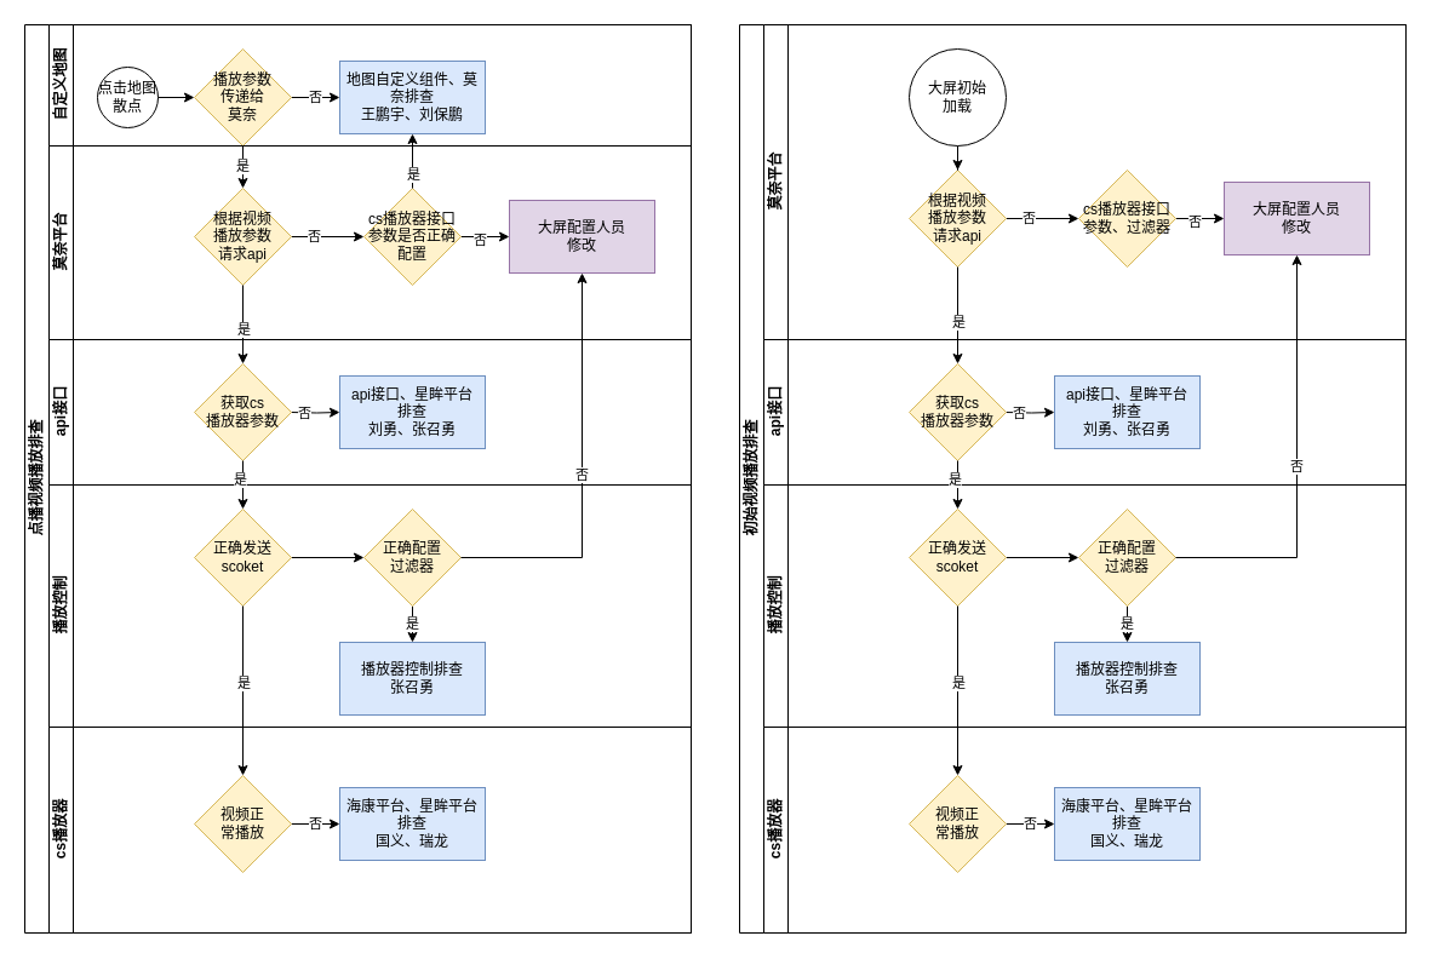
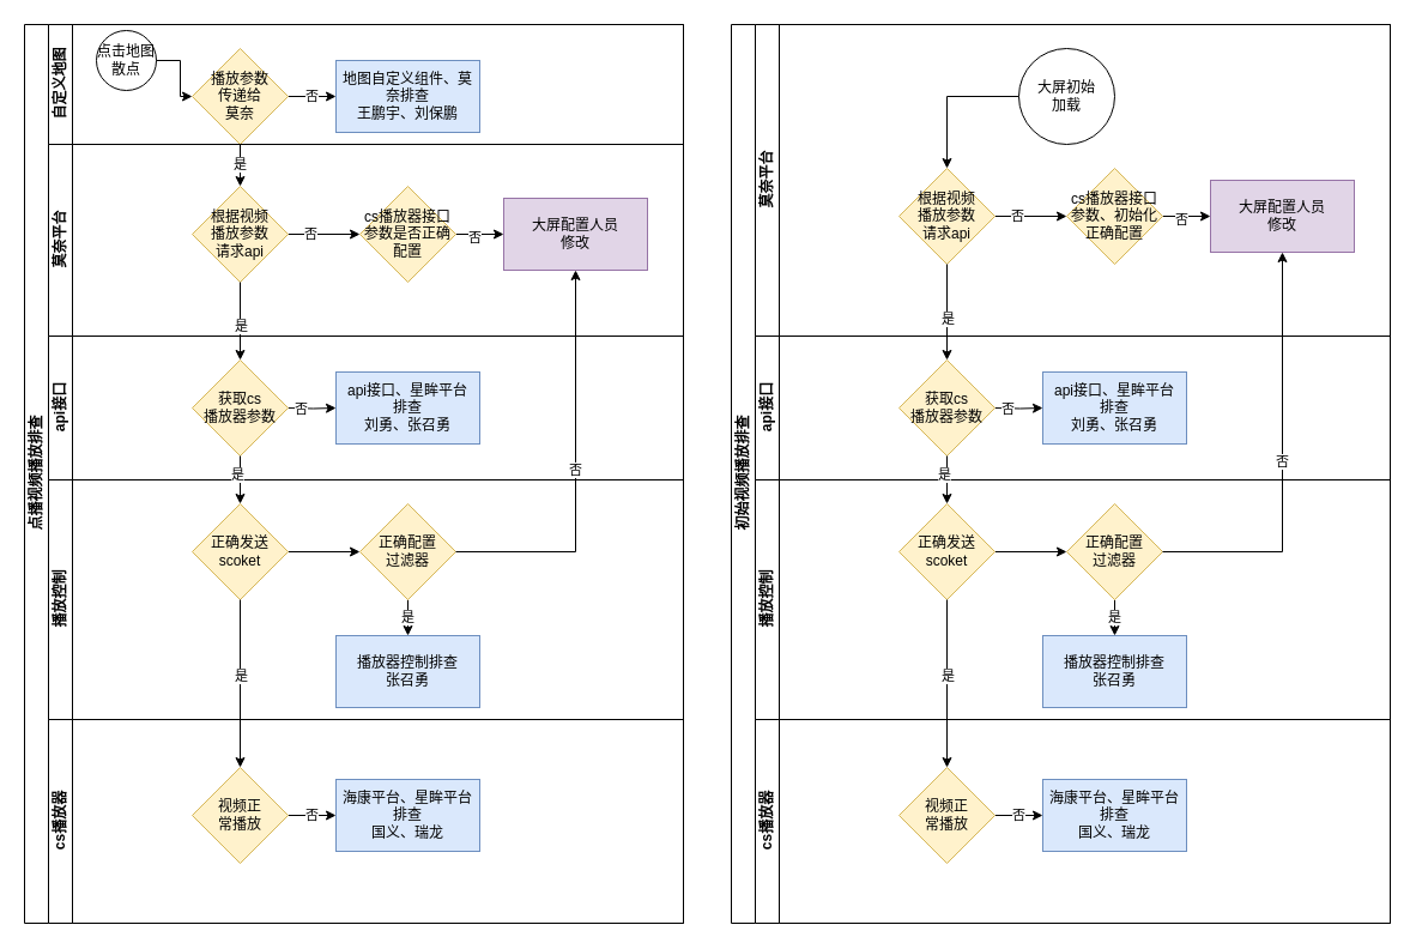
- <mxCell id="4" value="点击地图散点" style="ellipse;whiteSpace=wrap;html=1;" parent="3" vertex="1"><mxGeometry x="40" y="35" width="50" height="50" as="geometry" /></mxCell>
+ <mxCell id="4" value="点击地图散点" style="ellipse;whiteSpace=wrap;html=1;" parent="3" vertex="1"><mxGeometry x="40" y="5" width="50" height="50" as="geometry" /></mxCell>
- <mxCell id="53" value="大屏初始&lt;br&gt;加载" style="ellipse;whiteSpace=wrap;html=1;aspect=fixed;" vertex="1" parent="44"><mxGeometry x="120" y="20" width="80" height="80" as="geometry" /></mxCell>
+ <mxCell id="53" value="大屏初始&lt;br&gt;加载" style="ellipse;whiteSpace=wrap;html=1;aspect=fixed;" vertex="1" parent="44"><mxGeometry x="220" y="20" width="80" height="80" as="geometry" /></mxCell>
- <mxCell id="40" value="" style="edgeStyle=orthogonalEdgeStyle;rounded=0;orthogonalLoop=1;jettySize=auto;html=1;" edge="1" parent="2" source="15" target="9"><mxGeometry relative="1" as="geometry" /></mxCell>
- <mxCell id="41" value="是" style="edgeLabel;html=1;align=center;verticalAlign=middle;resizable=0;points=[];" vertex="1" connectable="0" parent="40"><mxGeometry x="-0.453" relative="1" as="geometry"><mxPoint as="offset" /></mxGeometry></mxCell>
- <mxCell id="49" value="cs播放器接口参数、过滤器" style="rhombus;whiteSpace=wrap;html=1;fontFamily=Helvetica;fontSize=12;align=center;fillColor=#fff2cc;strokeColor=#d6b656;" vertex="1" parent="44"><mxGeometry x="260" y="120" width="80" height="80" as="geometry" /></mxCell>
+ <mxCell id="49" value="cs播放器接口参数、初始化正确配置" style="rhombus;whiteSpace=wrap;html=1;fontFamily=Helvetica;fontSize=12;align=center;fillColor=#fff2cc;strokeColor=#d6b656;" vertex="1" parent="44"><mxGeometry x="260" y="120" width="80" height="80" as="geometry" /></mxCell>
